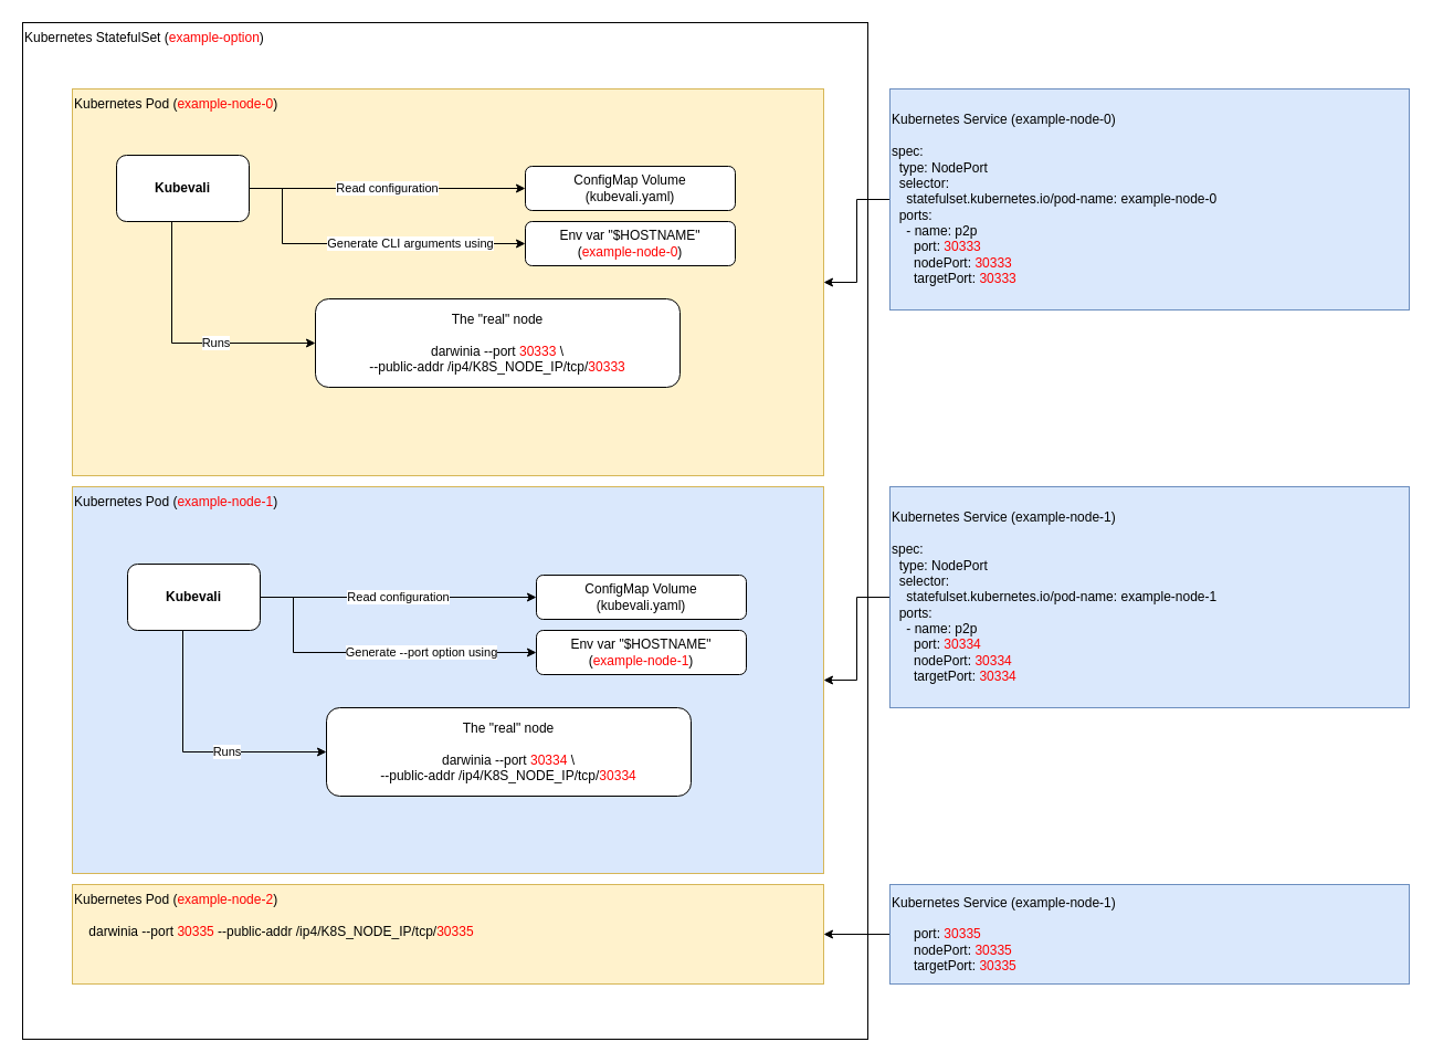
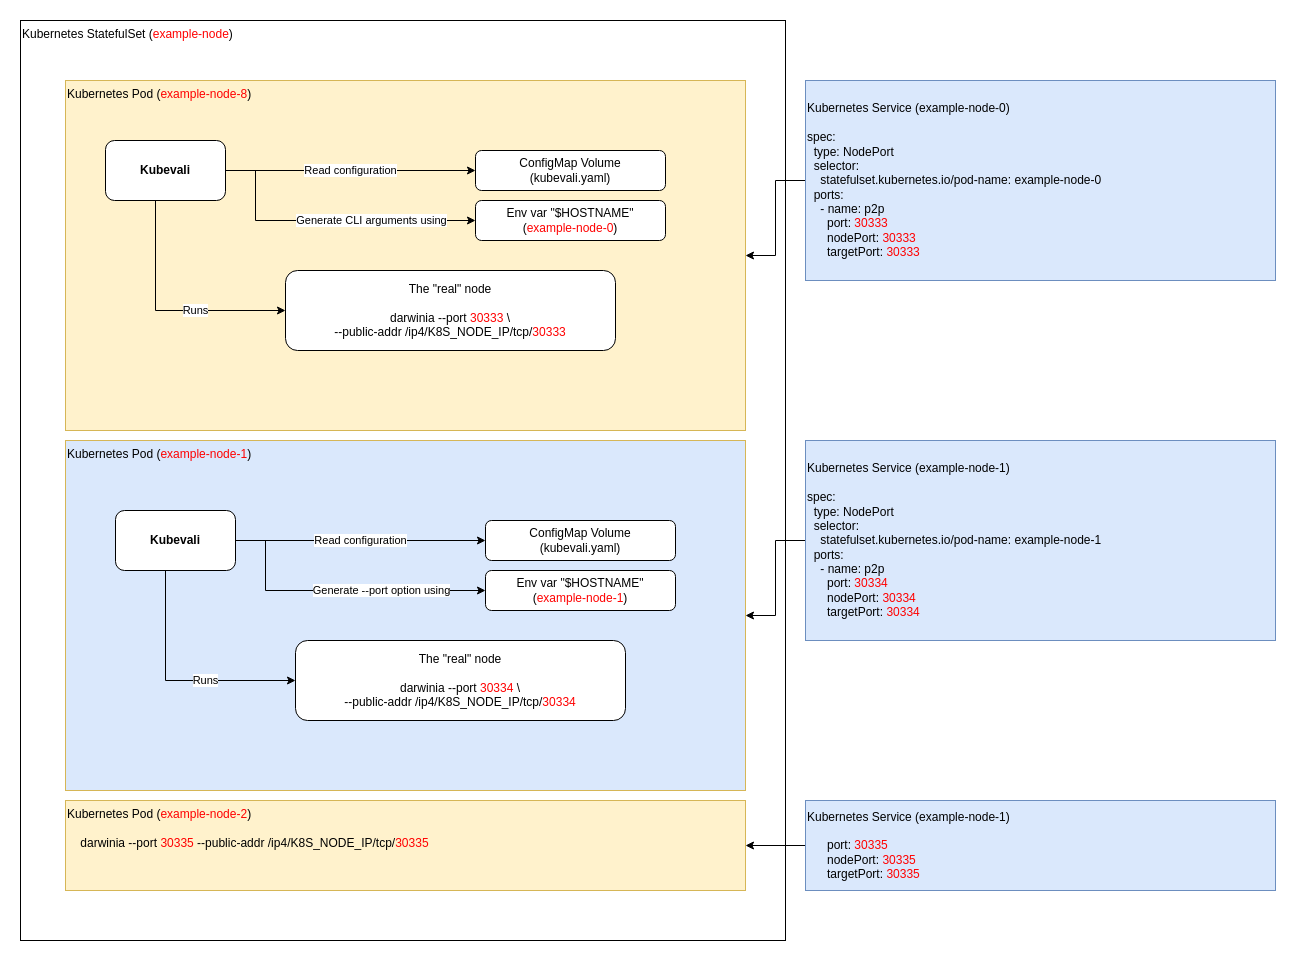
- <mxCell id="2" value="&lt;div&gt;Kubernetes StatefulSet (&lt;font color=&quot;#ff0000&quot;&gt;example-option&lt;/font&gt;)&lt;/div&gt;" style="rounded=0;whiteSpace=wrap;html=1;align=left;verticalAlign=top;" vertex="1" parent="1"><mxGeometry x="20" y="20" width="765" height="920" as="geometry" /></mxCell>
+ <mxCell id="2" value="&lt;div&gt;Kubernetes StatefulSet (&lt;font color=&quot;#ff0000&quot;&gt;example-node&lt;/font&gt;)&lt;/div&gt;" style="rounded=0;whiteSpace=wrap;html=1;align=left;verticalAlign=top;" vertex="1" parent="1"><mxGeometry x="20" y="20" width="765" height="920" as="geometry" /></mxCell>
- <mxCell id="3" value="Kubernetes Pod (&lt;font color=&quot;#ff0000&quot;&gt;example-node-0&lt;/font&gt;)" style="rounded=0;whiteSpace=wrap;html=1;align=left;verticalAlign=top;fillColor=#fff2cc;strokeColor=#d6b656;" vertex="1" parent="1"><mxGeometry x="65" y="80" width="680" height="350" as="geometry" /></mxCell>
+ <mxCell id="3" value="Kubernetes Pod (&lt;font color=&quot;#ff0000&quot;&gt;example-node-8&lt;/font&gt;)" style="rounded=0;whiteSpace=wrap;html=1;align=left;verticalAlign=top;fillColor=#fff2cc;strokeColor=#d6b656;" vertex="1" parent="1"><mxGeometry x="65" y="80" width="680" height="350" as="geometry" /></mxCell>
